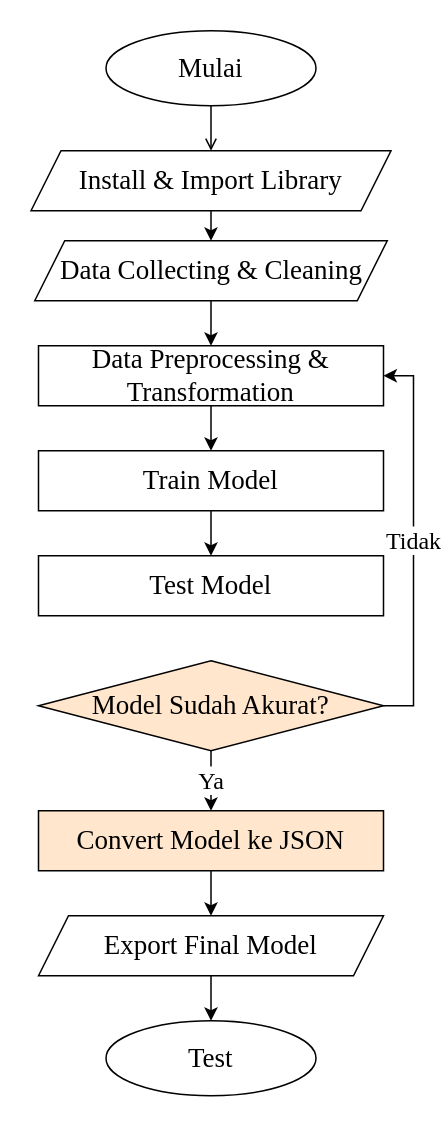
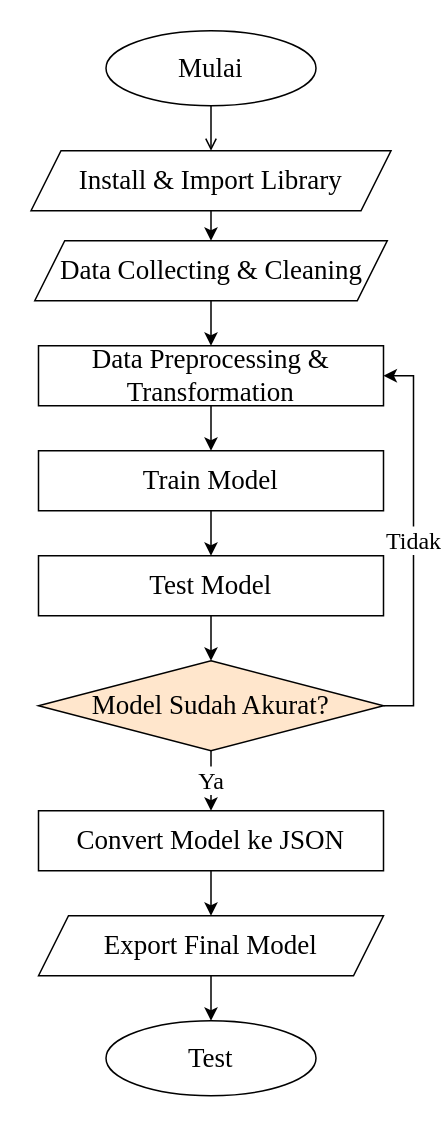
+ <mxCell id="13" style="edgeStyle=orthogonalEdgeStyle;rounded=0;orthogonalLoop=1;jettySize=auto;html=1;exitX=0.5;exitY=1;exitDx=0;exitDy=0;entryX=0.5;entryY=0;entryDx=0;entryDy=0;" parent="1" source="14" target="21" edge="1"><mxGeometry relative="1" as="geometry" /></mxCell>
- <mxCell id="16" value="&lt;font style=&quot;font-size: 18px;&quot; face=&quot;Times New Roman&quot;&gt;Convert Model ke JSON&lt;/font&gt;" style="rounded=0;whiteSpace=wrap;html=1;fillColor=#ffe6cc;" parent="1" vertex="1"><mxGeometry x="25" y="540" width="230" height="40" as="geometry" /></mxCell>
+ <mxCell id="16" value="&lt;font style=&quot;font-size: 18px;&quot; face=&quot;Times New Roman&quot;&gt;Convert Model ke JSON&lt;/font&gt;" style="rounded=0;whiteSpace=wrap;html=1;" parent="1" vertex="1"><mxGeometry x="25" y="540" width="230" height="40" as="geometry" /></mxCell>
